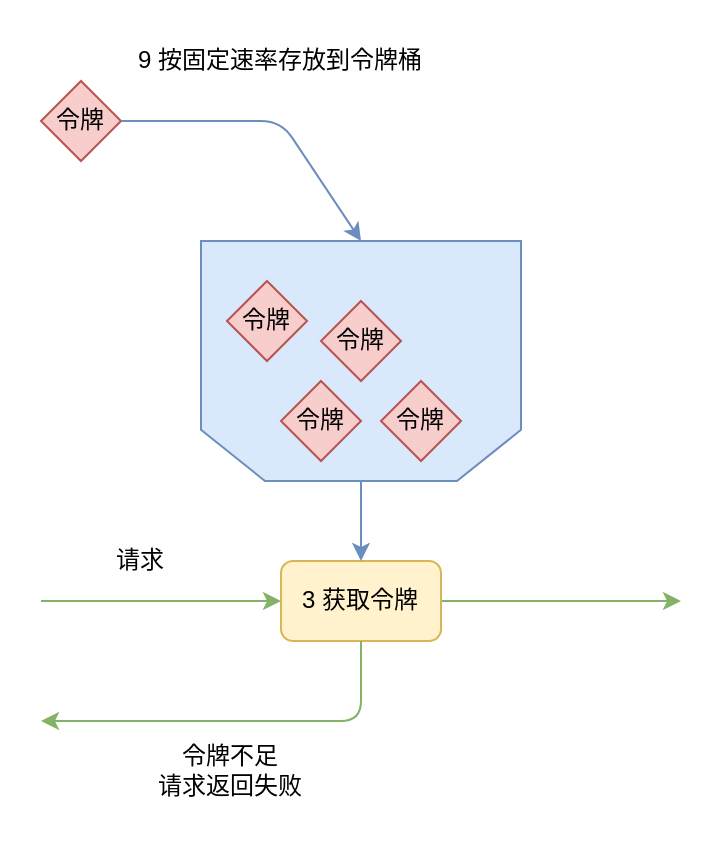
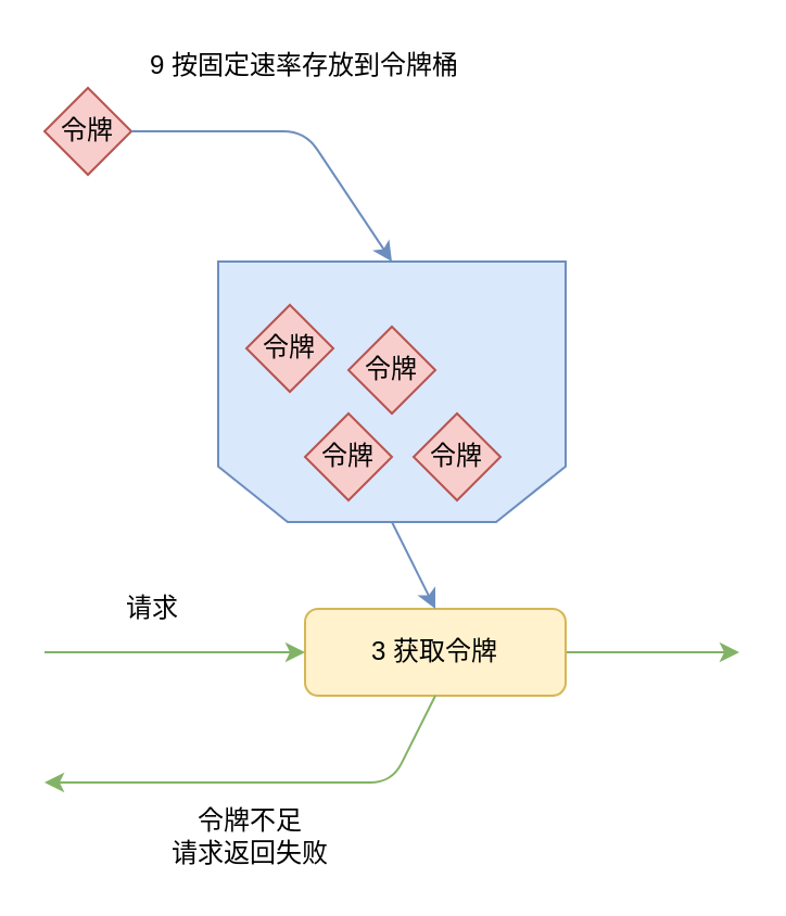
- <mxCell id="10" value="3 获取令牌" style="rounded=1;whiteSpace=wrap;html=1;fillColor=#fff2cc;strokeColor=#d6b656;" vertex="1" parent="1"><mxGeometry x="140" y="280" width="80" height="40" as="geometry" /></mxCell>
+ <mxCell id="10" value="3 获取令牌" style="rounded=1;whiteSpace=wrap;html=1;fillColor=#fff2cc;strokeColor=#d6b656;" vertex="1" parent="1"><mxGeometry x="140" y="280" width="120" height="40" as="geometry" /></mxCell>
